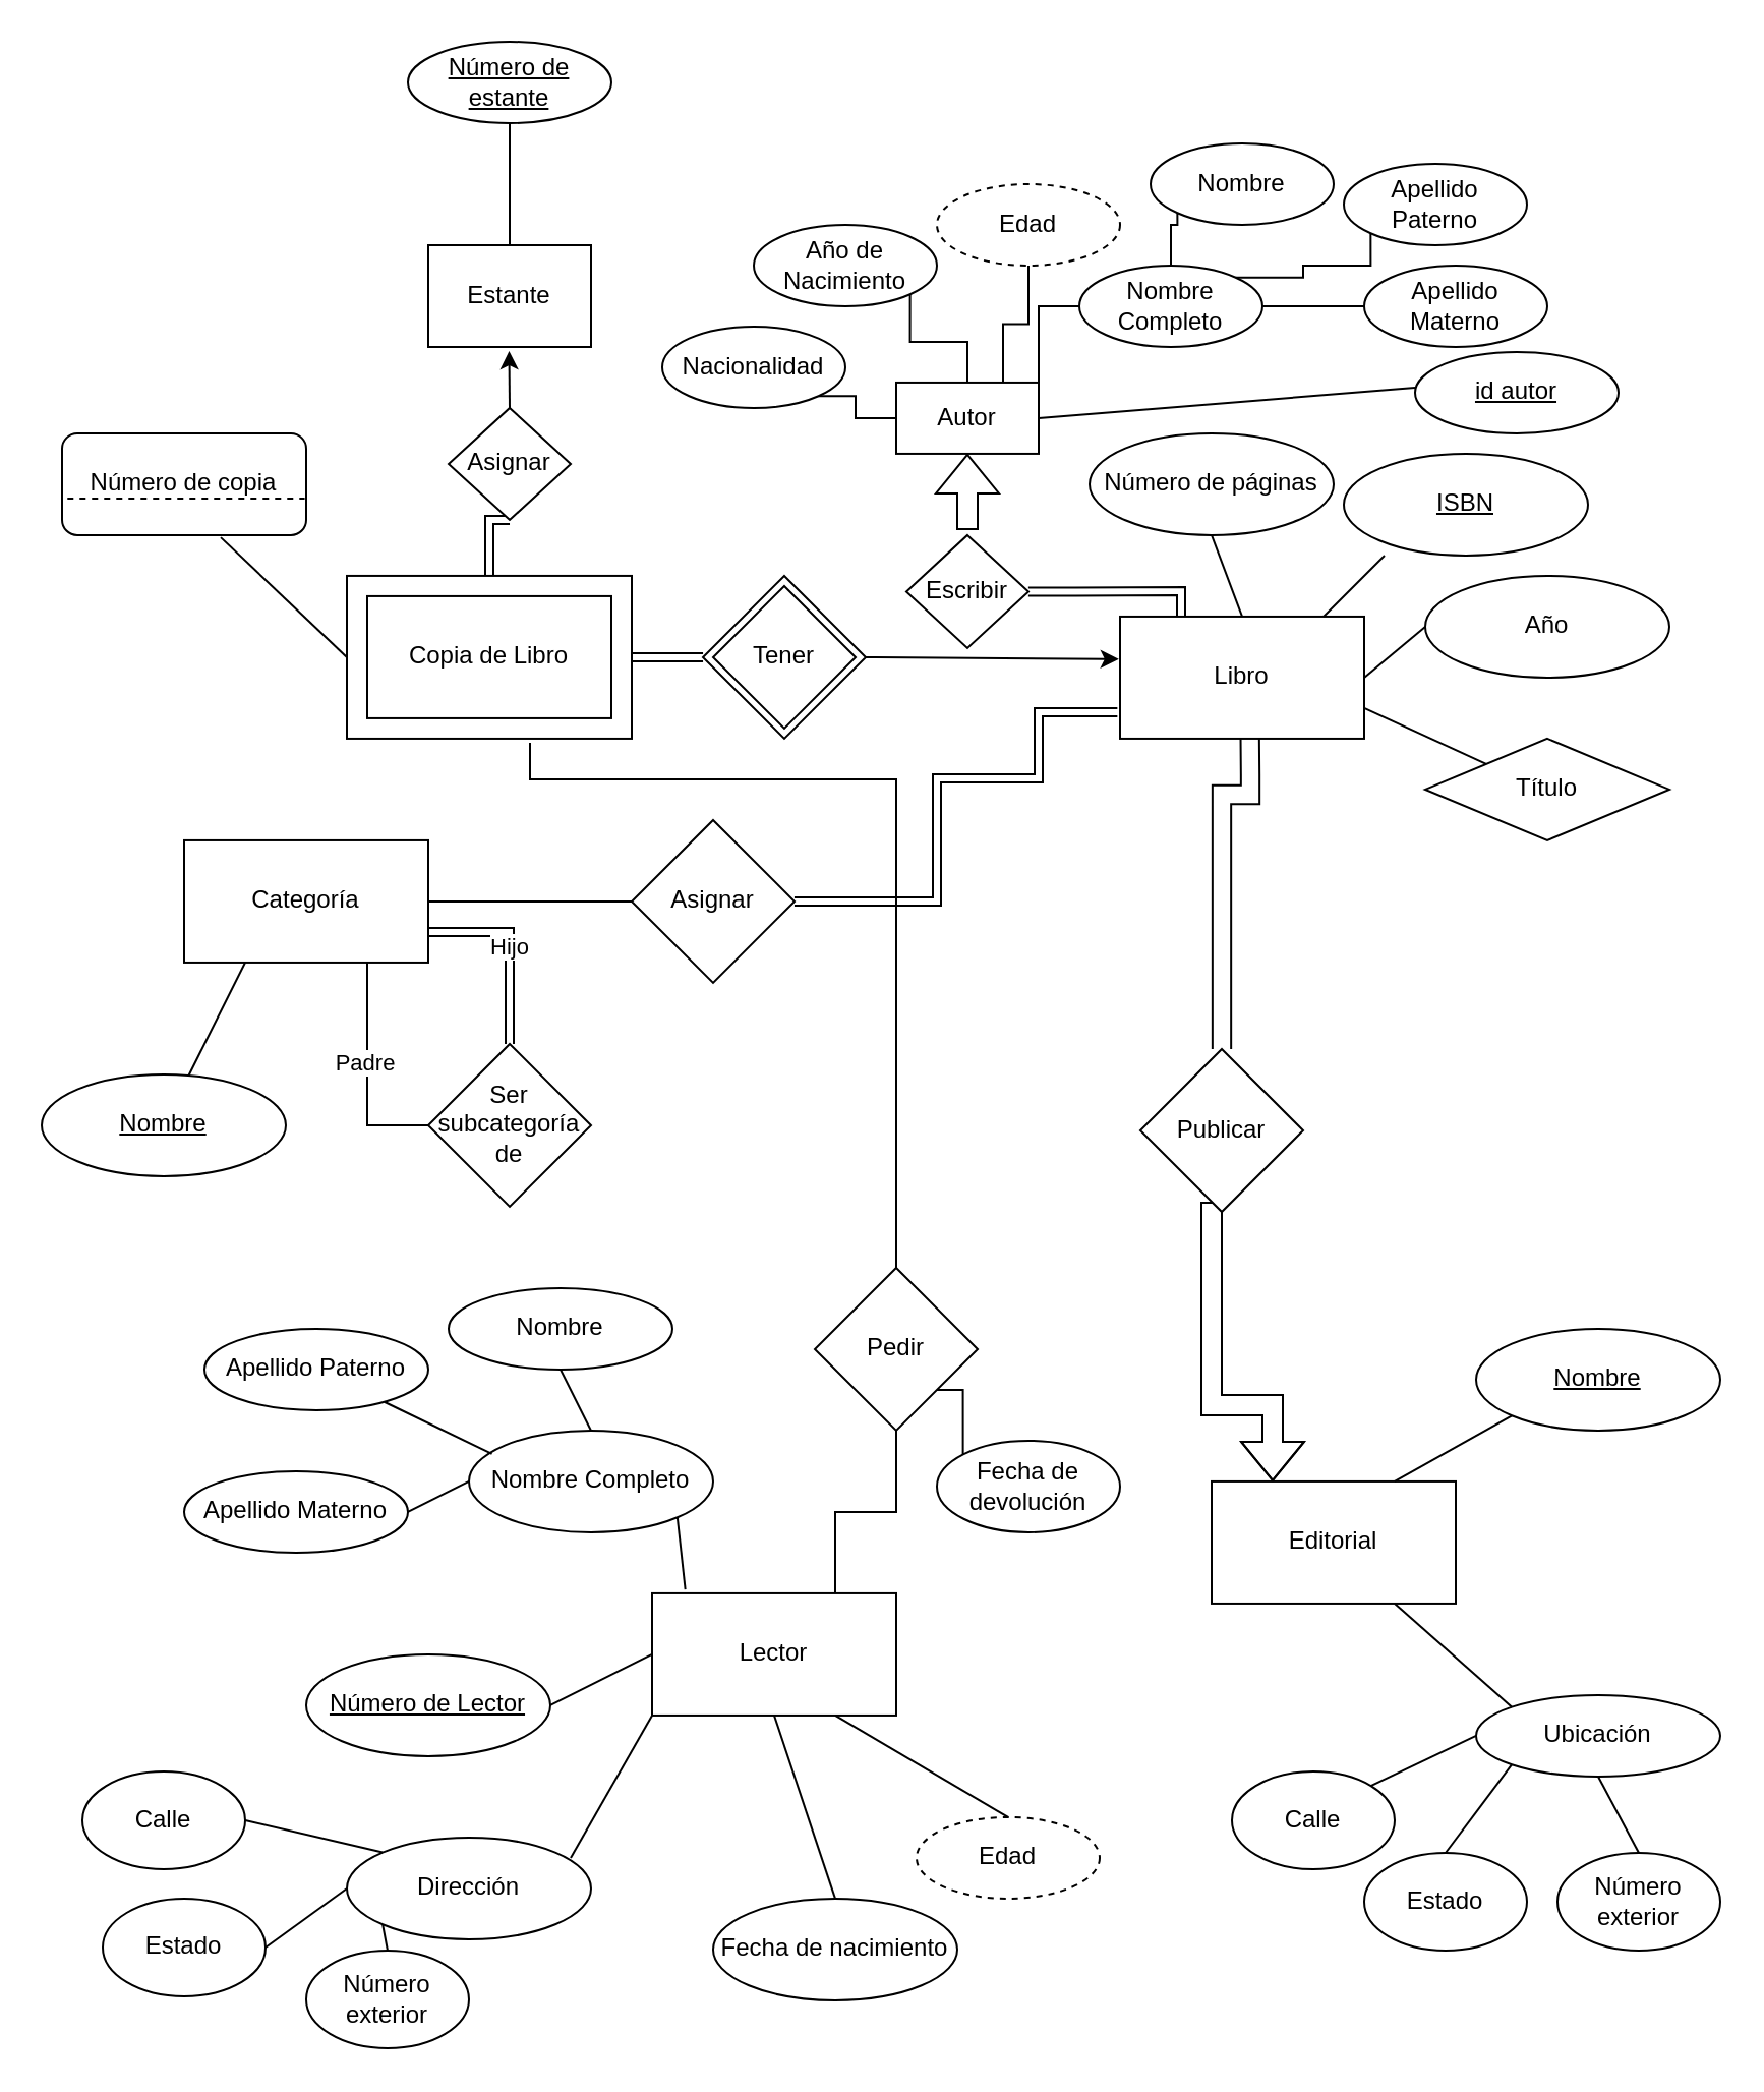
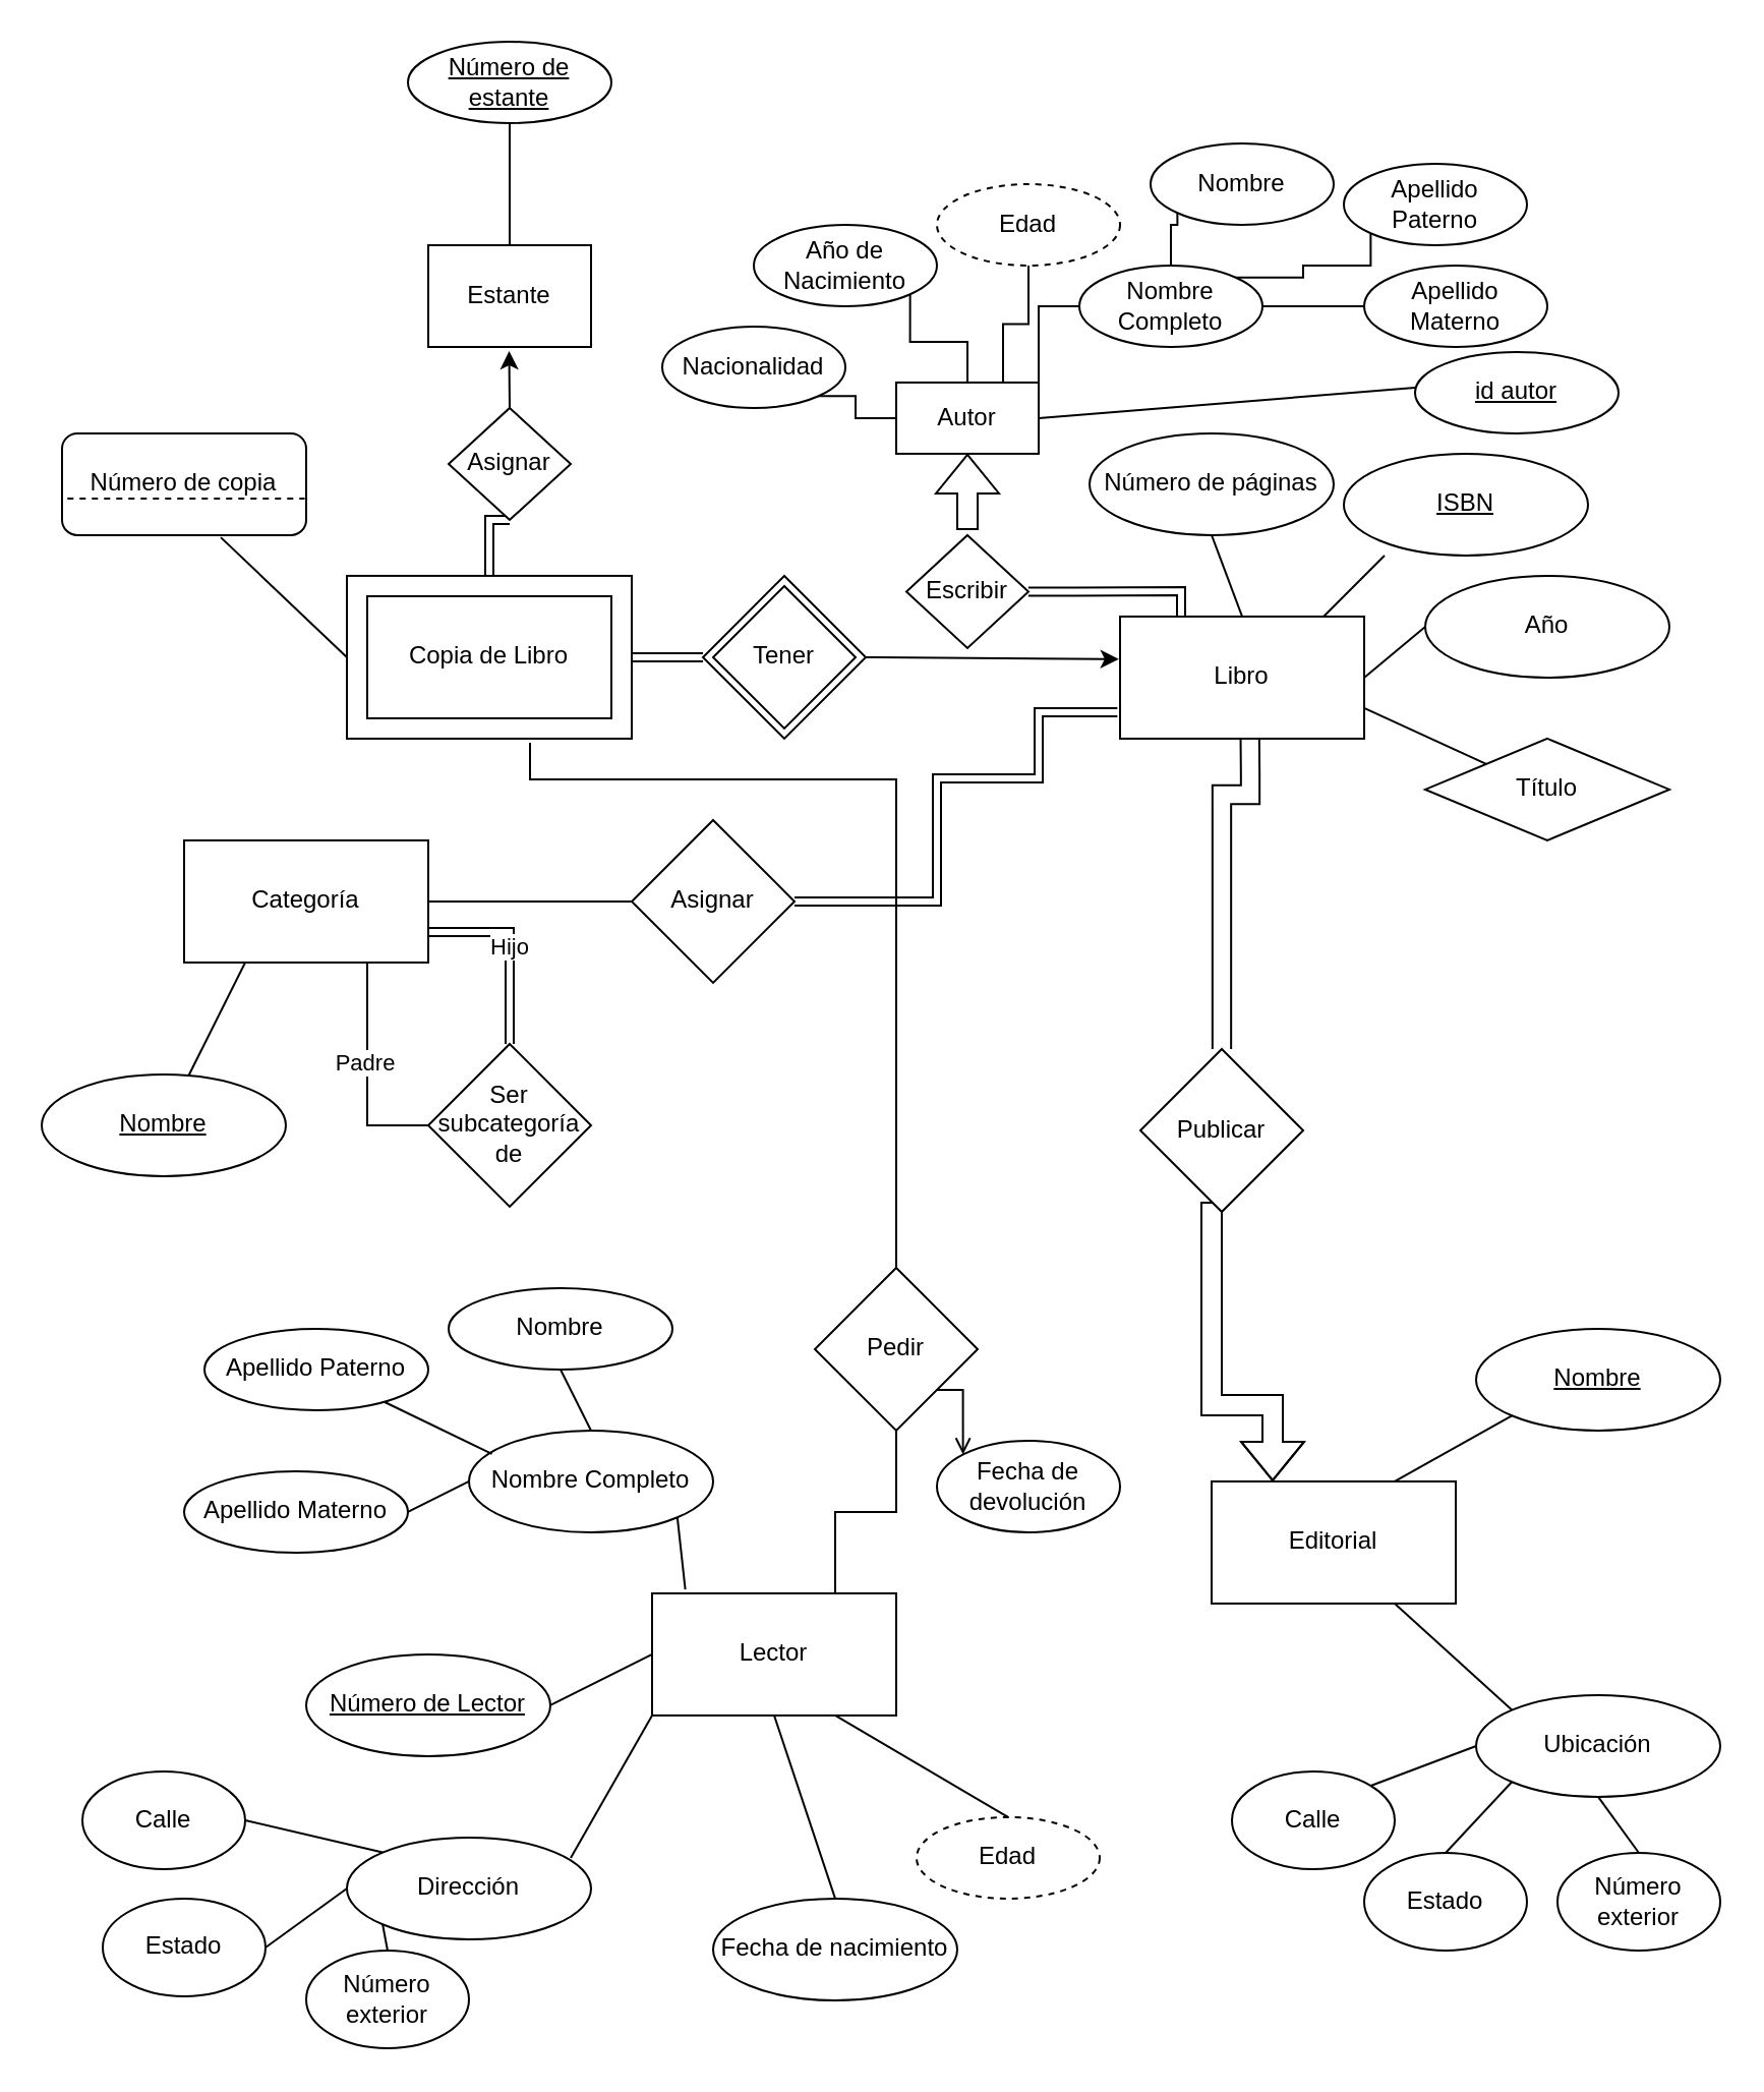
- <mxCell id="64" style="edgeStyle=orthogonalEdgeStyle;rounded=0;orthogonalLoop=1;jettySize=auto;html=1;exitX=1;exitY=1;exitDx=0;exitDy=0;entryX=0;entryY=0;entryDx=0;entryDy=0;endArrow=none;endFill=0;" edge="1" parent="1" source="57" target="63"><mxGeometry relative="1" as="geometry" /></mxCell>
+ <mxCell id="64" style="edgeStyle=orthogonalEdgeStyle;rounded=0;orthogonalLoop=1;jettySize=auto;html=1;exitX=1;exitY=1;exitDx=0;exitDy=0;entryX=0;entryY=0;entryDx=0;entryDy=0;endArrow=open;endFill=0;" edge="1" parent="1" source="57" target="63"><mxGeometry relative="1" as="geometry" /></mxCell>
- <mxCell id="17" value="Ubicación" style="ellipse;whiteSpace=wrap;html=1;" vertex="1" parent="1"><mxGeometry x="725" y="832.47" width="120" height="40" as="geometry" /></mxCell>
+ <mxCell id="17" value="Ubicación" style="ellipse;whiteSpace=wrap;html=1;" vertex="1" parent="1"><mxGeometry x="725" y="832.47" width="120" height="50" as="geometry" /></mxCell>
